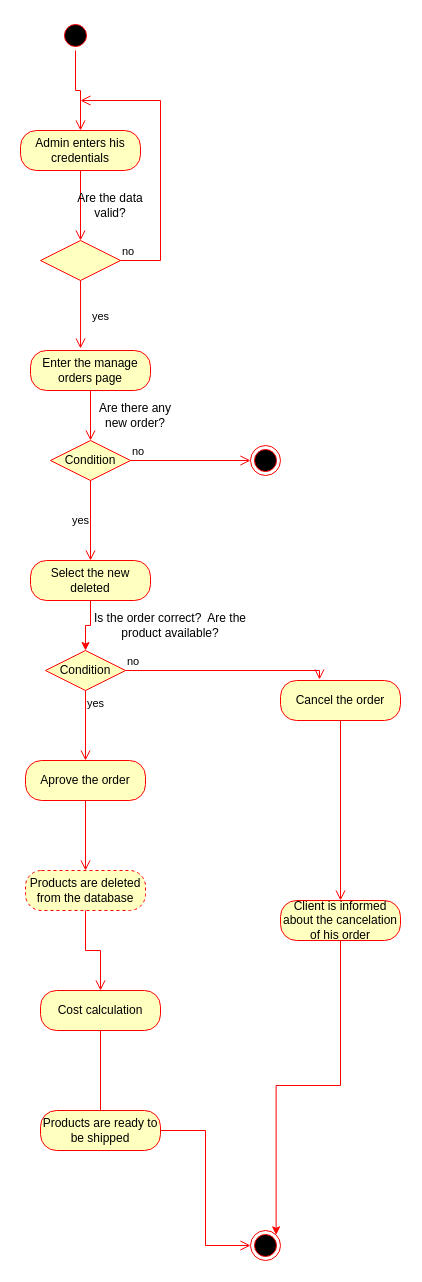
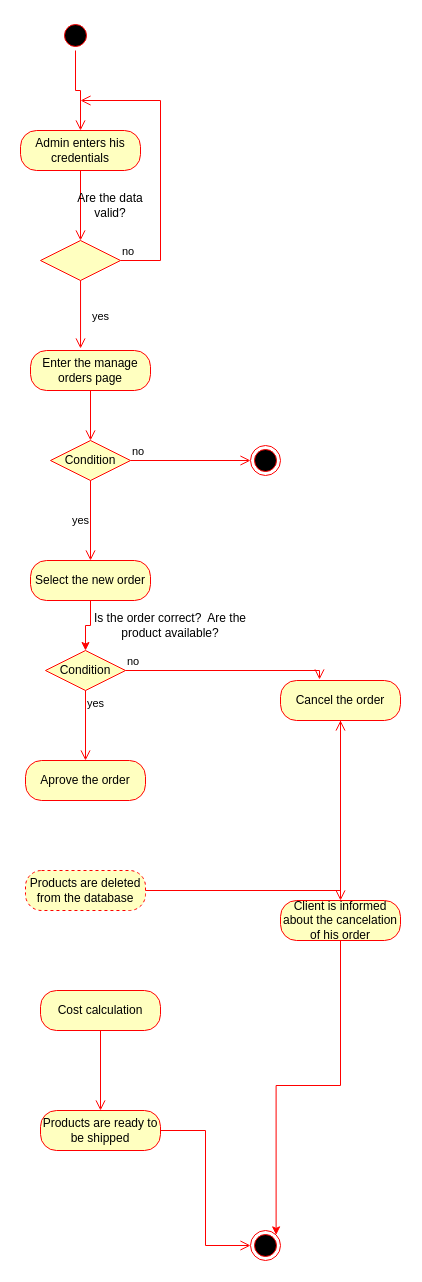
- <mxCell id="15" value="Are there any new order?" style="text;html=1;strokeColor=none;fillColor=none;align=center;verticalAlign=middle;whiteSpace=wrap;rounded=0;" vertex="1" parent="1"><mxGeometry x="90" y="400" width="90" height="30" as="geometry" /></mxCell>
- <mxCell id="18" value="Select the new deleted" style="rounded=1;whiteSpace=wrap;html=1;arcSize=40;fontColor=#000000;fillColor=#ffffc0;strokeColor=#ff0000;" vertex="1" parent="1"><mxGeometry x="30" y="560" width="120" height="40" as="geometry" /></mxCell>
+ <mxCell id="18" value="Select the new order" style="rounded=1;whiteSpace=wrap;html=1;arcSize=40;fontColor=#000000;fillColor=#ffffc0;strokeColor=#ff0000;" vertex="1" parent="1"><mxGeometry x="30" y="560" width="120" height="40" as="geometry" /></mxCell>
- <mxCell id="26" value="" style="edgeStyle=orthogonalEdgeStyle;html=1;verticalAlign=bottom;endArrow=open;endSize=8;strokeColor=#ff0000;rounded=0;entryX=0.5;entryY=0;entryDx=0;entryDy=0;" edge="1" source="25" parent="1" target="27"><mxGeometry relative="1" as="geometry"><mxPoint x="85" y="850" as="targetPoint" /></mxGeometry></mxCell>
- <mxCell id="28" value="" style="edgeStyle=orthogonalEdgeStyle;html=1;verticalAlign=bottom;endArrow=open;endSize=8;strokeColor=#ff0000;rounded=0;entryX=0.5;entryY=0;entryDx=0;entryDy=0;" edge="1" source="27" parent="1" target="29"><mxGeometry relative="1" as="geometry"><mxPoint x="80" y="950" as="targetPoint" /></mxGeometry></mxCell>
+ <mxCell id="28" value="" style="edgeStyle=orthogonalEdgeStyle;html=1;verticalAlign=bottom;endArrow=open;endSize=8;strokeColor=#ff0000;rounded=0;" edge="1" source="27" parent="1" target="23"><mxGeometry relative="1" as="geometry"><mxPoint x="80" y="950" as="targetPoint" /></mxGeometry></mxCell>
- <mxCell id="30" value="" style="edgeStyle=orthogonalEdgeStyle;html=1;verticalAlign=bottom;endArrow=none;endSize=8;strokeColor=#ff0000;rounded=0;entryX=0.5;entryY=0;entryDx=0;entryDy=0;" edge="1" source="29" parent="1" target="31"><mxGeometry relative="1" as="geometry"><mxPoint x="100" y="1090" as="targetPoint" /></mxGeometry></mxCell>
+ <mxCell id="30" value="" style="edgeStyle=orthogonalEdgeStyle;html=1;verticalAlign=bottom;endArrow=open;endSize=8;strokeColor=#ff0000;rounded=0;entryX=0.5;entryY=0;entryDx=0;entryDy=0;" edge="1" source="29" parent="1" target="31"><mxGeometry relative="1" as="geometry"><mxPoint x="100" y="1090" as="targetPoint" /></mxGeometry></mxCell>
